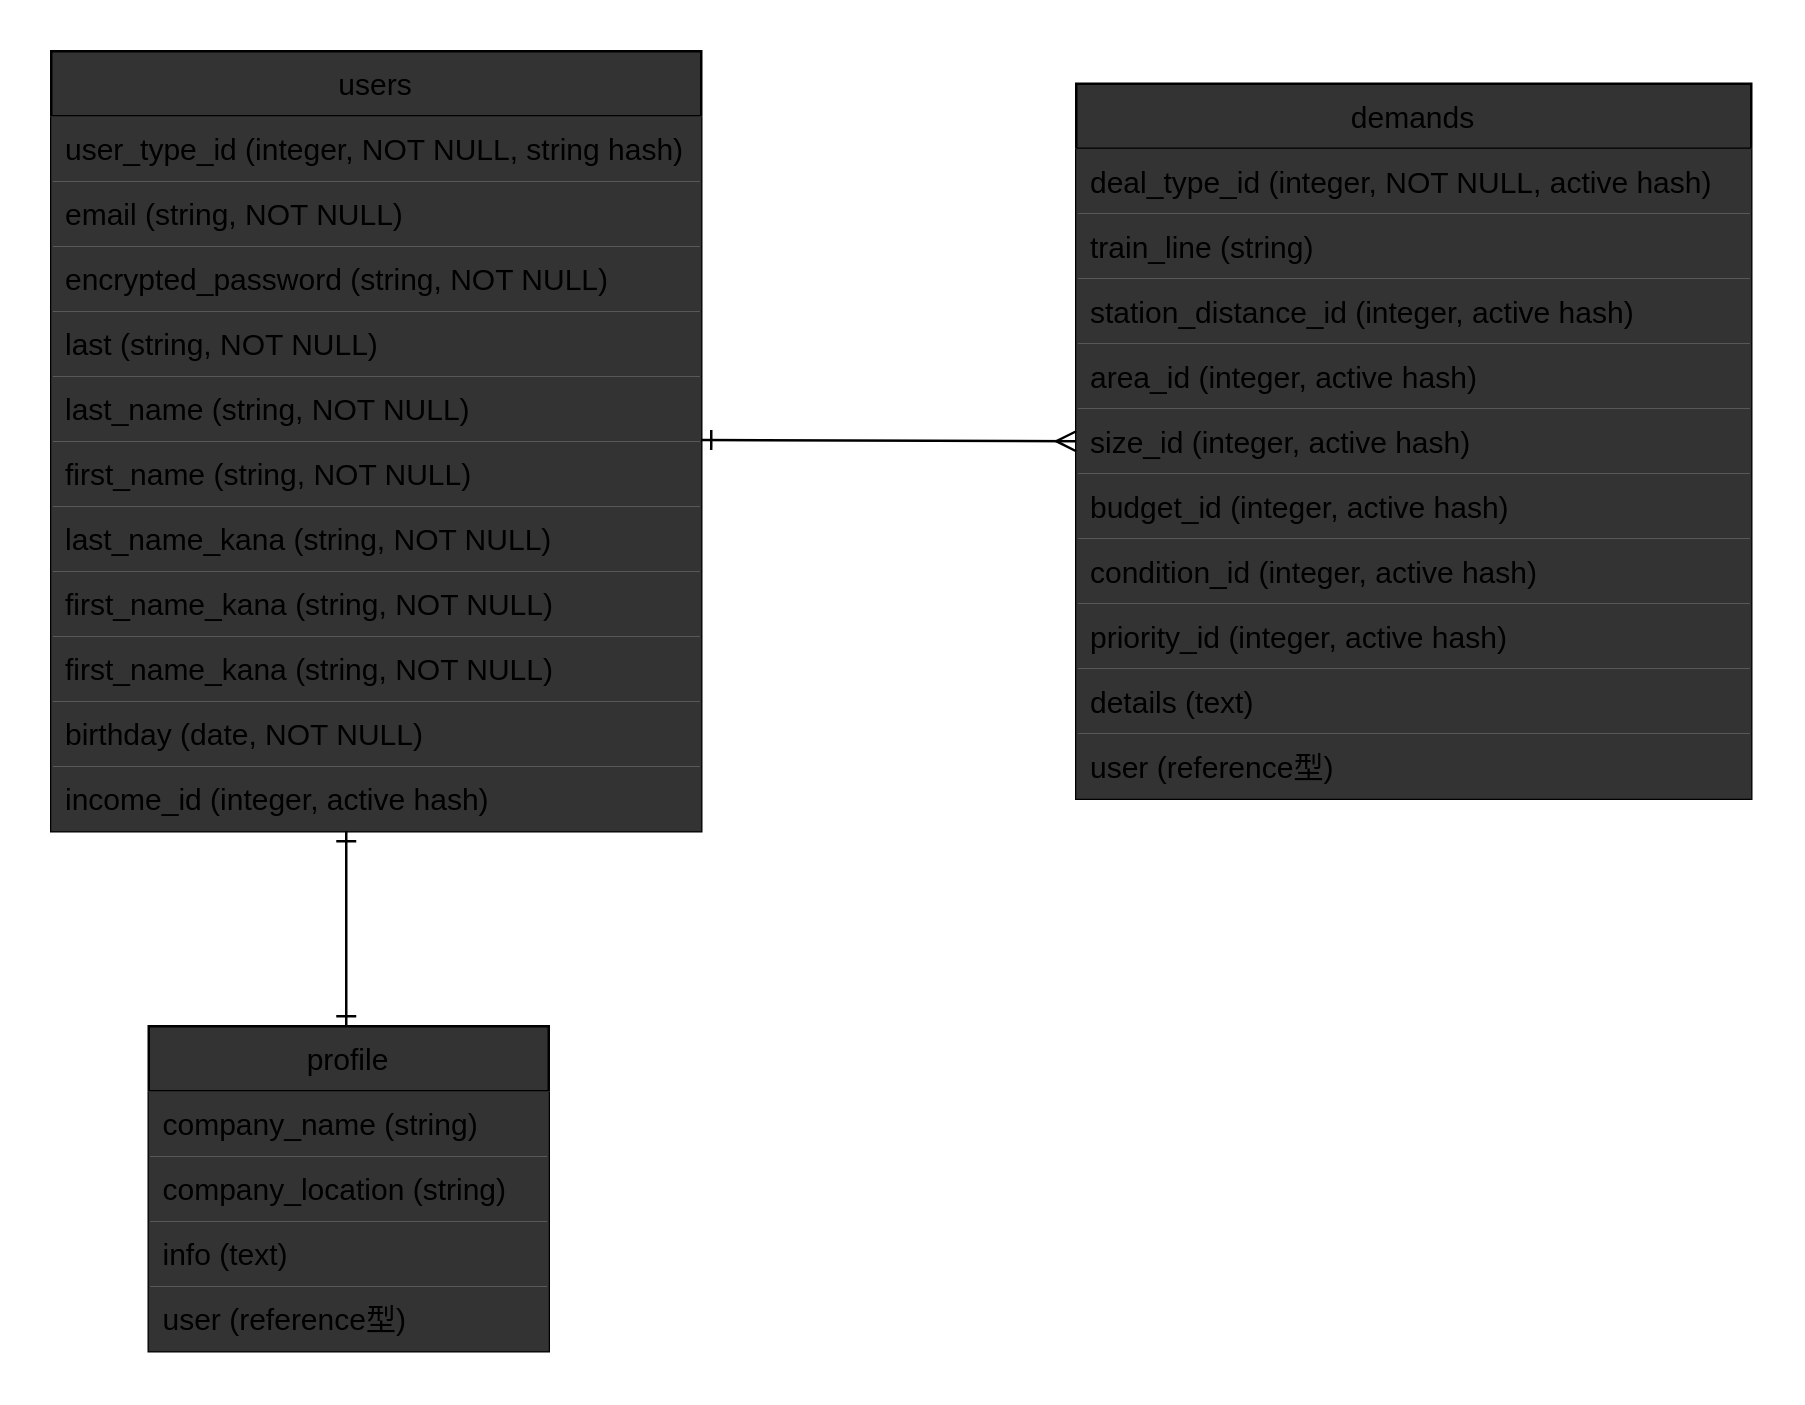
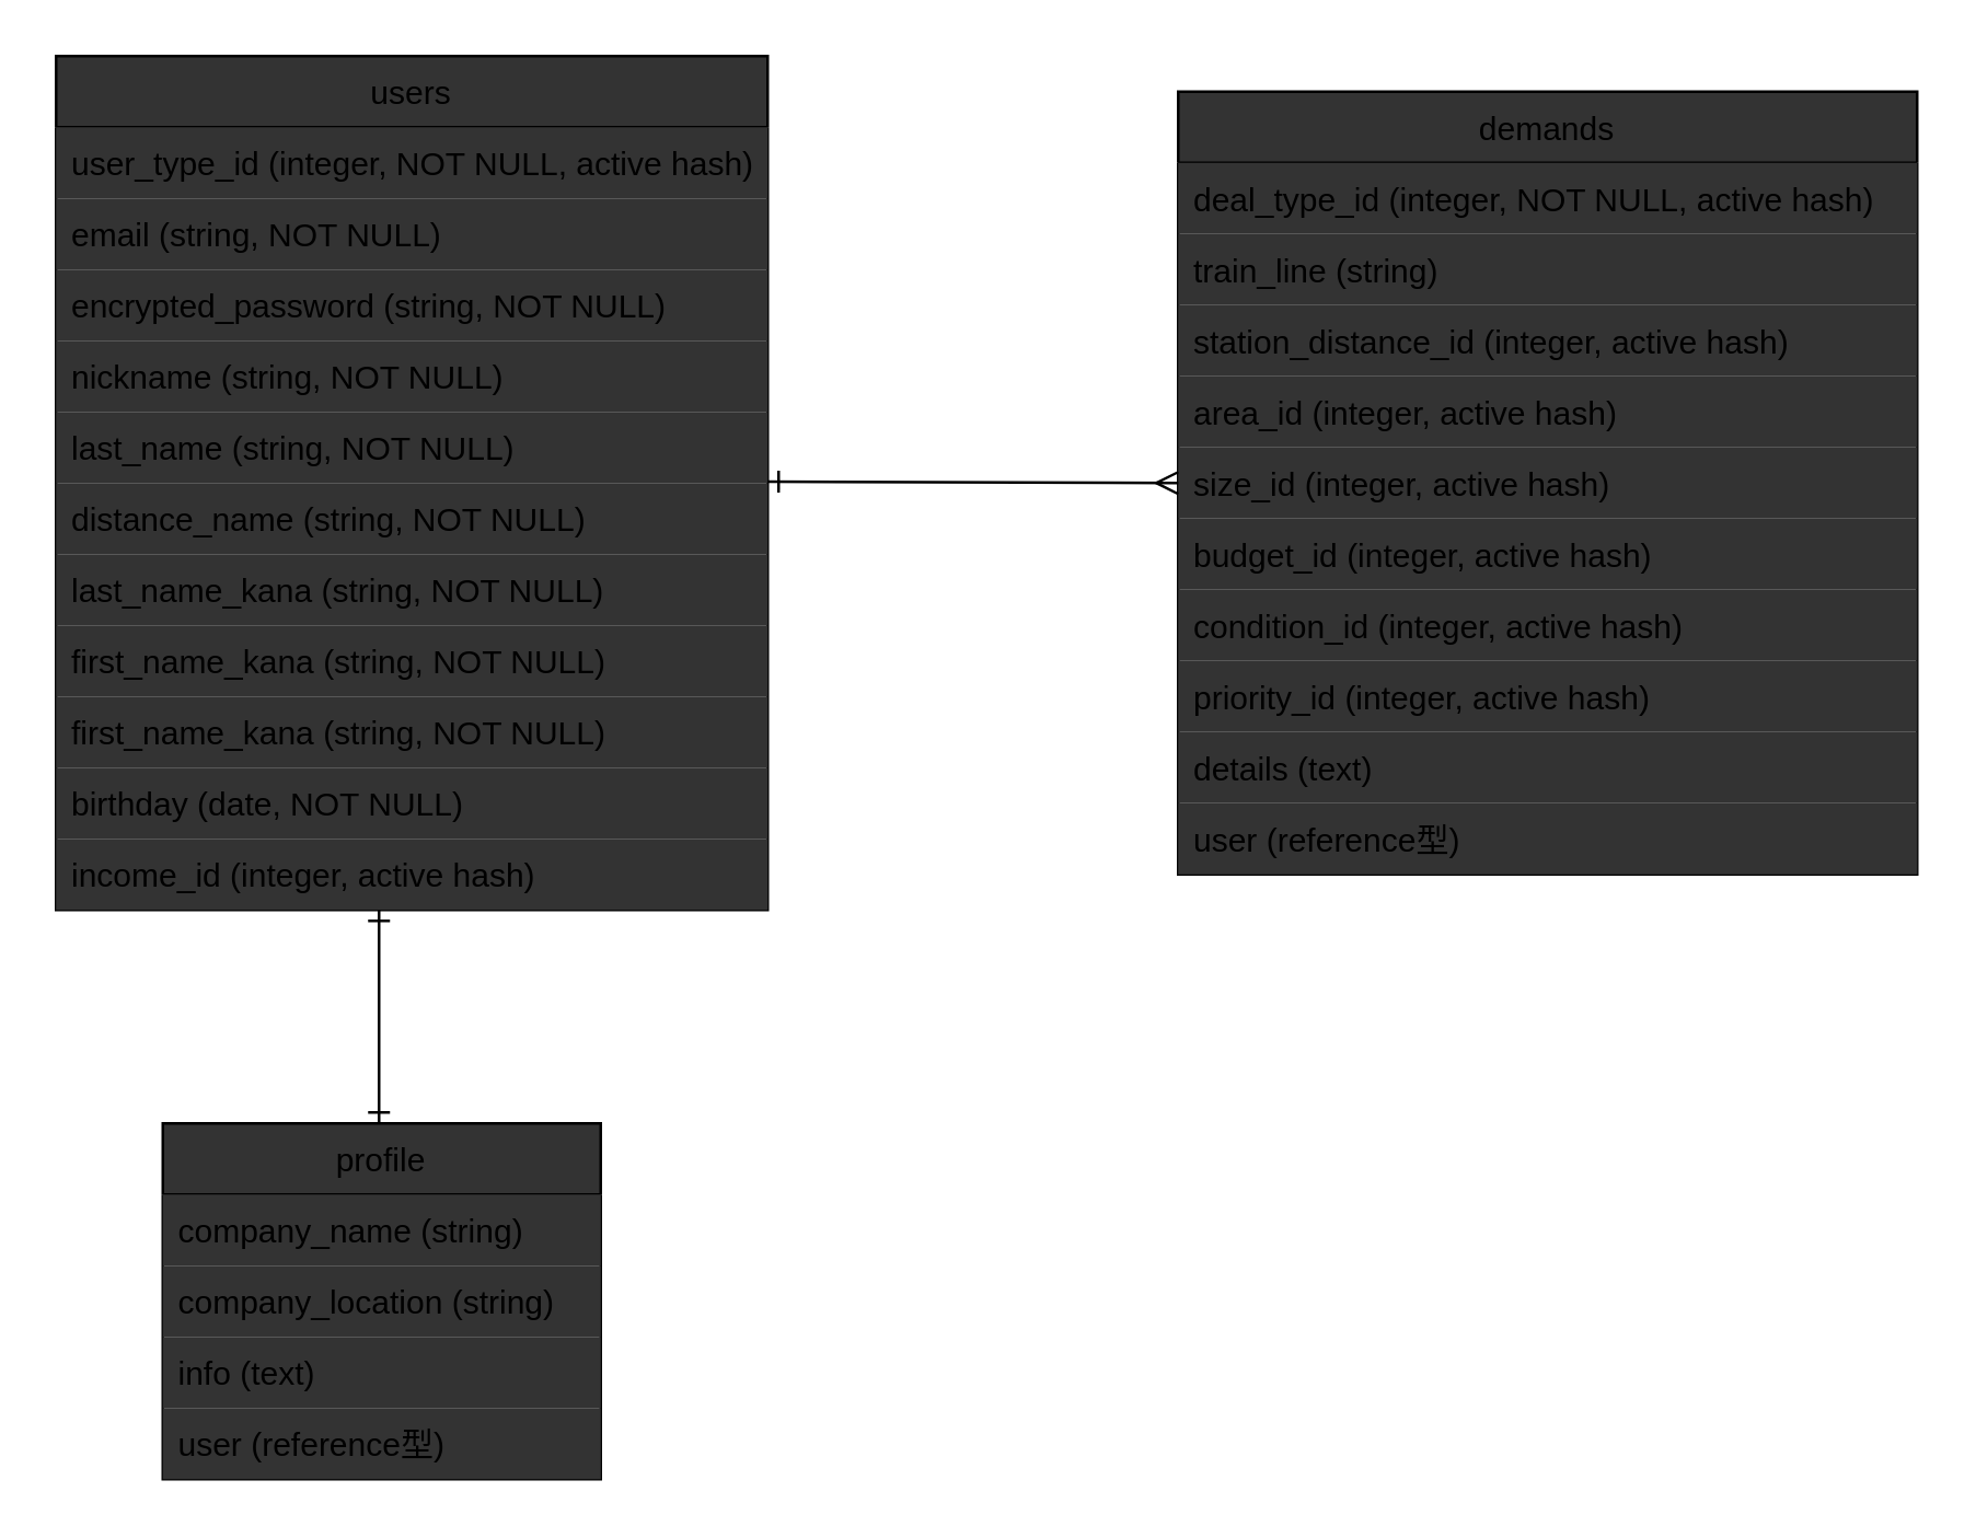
- <mxCell id="3" value="user_type_id (integer, NOT NULL, string hash)" style="text;strokeColor=none;fillColor=#333333;align=left;verticalAlign=top;spacingLeft=4;spacingRight=4;overflow=hidden;rotatable=0;points=[[0,0.5],[1,0.5]];portConstraint=eastwest;" vertex="1" parent="2"><mxGeometry y="26" width="260" height="26" as="geometry" /></mxCell>
+ <mxCell id="3" value="user_type_id (integer, NOT NULL, active hash)" style="text;strokeColor=none;fillColor=#333333;align=left;verticalAlign=top;spacingLeft=4;spacingRight=4;overflow=hidden;rotatable=0;points=[[0,0.5],[1,0.5]];portConstraint=eastwest;" vertex="1" parent="2"><mxGeometry y="26" width="260" height="26" as="geometry" /></mxCell>
- <mxCell id="6" value="last (string, NOT NULL)" style="text;strokeColor=none;fillColor=#333333;align=left;verticalAlign=top;spacingLeft=4;spacingRight=4;overflow=hidden;rotatable=0;points=[[0,0.5],[1,0.5]];portConstraint=eastwest;" vertex="1" parent="2"><mxGeometry y="104" width="260" height="26" as="geometry" /></mxCell>
+ <mxCell id="6" value="nickname (string, NOT NULL)" style="text;strokeColor=none;fillColor=#333333;align=left;verticalAlign=top;spacingLeft=4;spacingRight=4;overflow=hidden;rotatable=0;points=[[0,0.5],[1,0.5]];portConstraint=eastwest;" vertex="1" parent="2"><mxGeometry y="104" width="260" height="26" as="geometry" /></mxCell>
- <mxCell id="8" value="first_name (string, NOT NULL)" style="text;strokeColor=none;fillColor=#333333;align=left;verticalAlign=top;spacingLeft=4;spacingRight=4;overflow=hidden;rotatable=0;points=[[0,0.5],[1,0.5]];portConstraint=eastwest;" vertex="1" parent="2"><mxGeometry y="156" width="260" height="26" as="geometry" /></mxCell>
+ <mxCell id="8" value="distance_name (string, NOT NULL)" style="text;strokeColor=none;fillColor=#333333;align=left;verticalAlign=top;spacingLeft=4;spacingRight=4;overflow=hidden;rotatable=0;points=[[0,0.5],[1,0.5]];portConstraint=eastwest;" vertex="1" parent="2"><mxGeometry y="156" width="260" height="26" as="geometry" /></mxCell>
